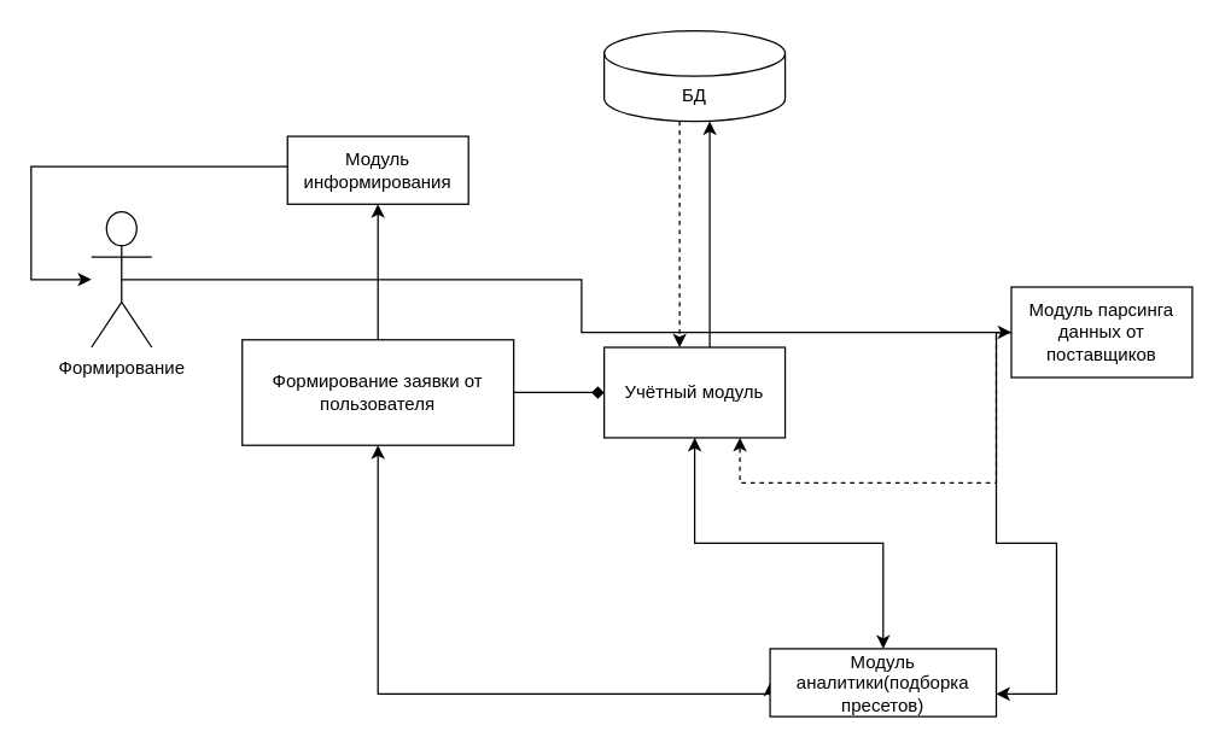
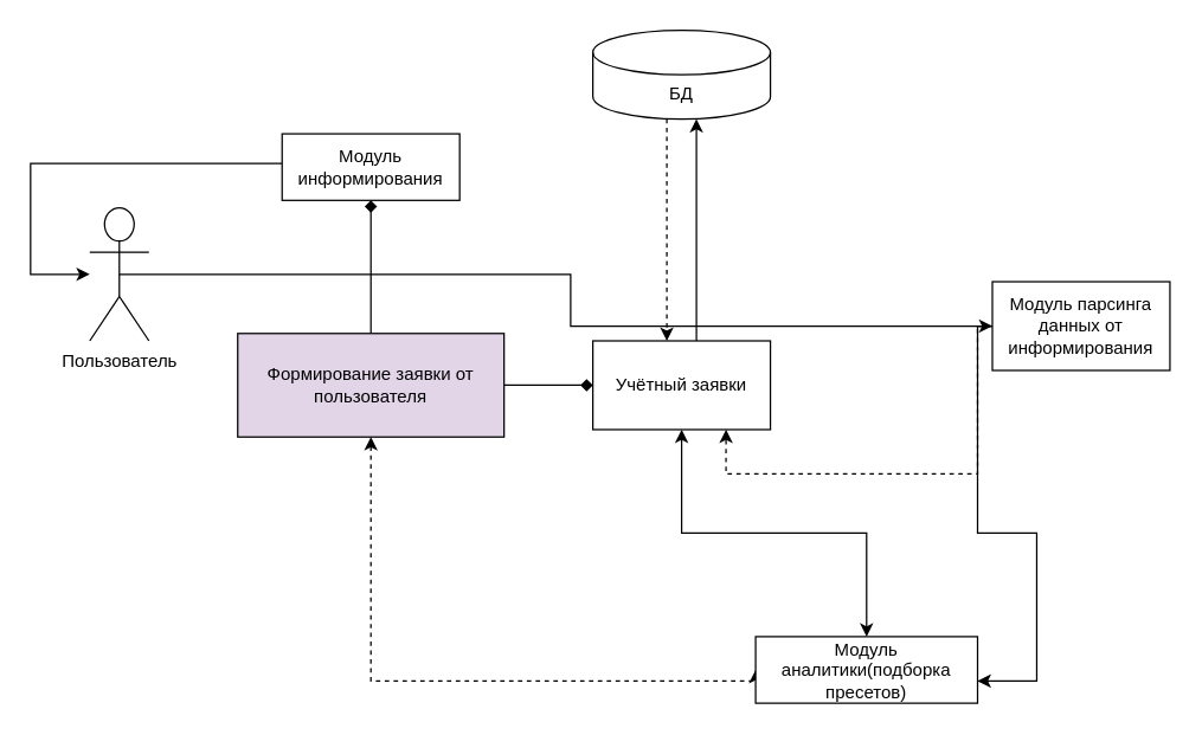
- <mxCell id="6" value="" style="edgeStyle=orthogonalEdgeStyle;rounded=0;orthogonalLoop=1;jettySize=auto;html=1;" edge="1" parent="1" source="7" target="18"><mxGeometry relative="1" as="geometry" /></mxCell>
+ <mxCell id="6" value="" style="edgeStyle=orthogonalEdgeStyle;rounded=0;orthogonalLoop=1;jettySize=auto;html=1;endArrow=diamond;" edge="1" parent="1" source="7" target="18"><mxGeometry relative="1" as="geometry" /></mxCell>
- <mxCell id="12" value="Модуль парсинга данных от поставщиков" style="whiteSpace=wrap;html=1;rounded=0;" vertex="1" parent="1"><mxGeometry x="670" y="190" width="120" height="60" as="geometry" /></mxCell>
+ <mxCell id="12" value="Модуль парсинга данных от информирования" style="whiteSpace=wrap;html=1;rounded=0;" vertex="1" parent="1"><mxGeometry x="670" y="190" width="120" height="60" as="geometry" /></mxCell>
- <mxCell id="3" value="Формирование" style="shape=umlActor;verticalLabelPosition=bottom;verticalAlign=top;html=1;outlineConnect=0;" vertex="1" parent="1"><mxGeometry x="60" y="140" width="40" height="90" as="geometry" /></mxCell>
+ <mxCell id="3" value="Пользователь" style="shape=umlActor;verticalLabelPosition=bottom;verticalAlign=top;html=1;outlineConnect=0;" vertex="1" parent="1"><mxGeometry x="60" y="140" width="40" height="90" as="geometry" /></mxCell>
- <mxCell id="7" value="Формирование заявки от пользователя" style="rounded=0;whiteSpace=wrap;html=1;" vertex="1" parent="1"><mxGeometry x="160" y="225" width="180" height="70" as="geometry" /></mxCell>
+ <mxCell id="7" value="Формирование заявки от пользователя" style="rounded=0;whiteSpace=wrap;html=1;fillColor=#e1d5e7;" vertex="1" parent="1"><mxGeometry x="160" y="225" width="180" height="70" as="geometry" /></mxCell>
- <mxCell id="9" value="Учётный модуль" style="rounded=0;whiteSpace=wrap;html=1;" vertex="1" parent="1"><mxGeometry x="400" y="230" width="120" height="60" as="geometry" /></mxCell>
+ <mxCell id="9" value="Учётный заявки" style="rounded=0;whiteSpace=wrap;html=1;" vertex="1" parent="1"><mxGeometry x="400" y="230" width="120" height="60" as="geometry" /></mxCell>
- <mxCell id="5" style="edgeStyle=orthogonalEdgeStyle;rounded=0;orthogonalLoop=1;jettySize=auto;html=1;entryX=0;entryY=0.5;entryDx=0;entryDy=0;exitX=0.5;exitY=1;exitDx=0;exitDy=0;startArrow=classic;startFill=1;" edge="1" parent="1" source="7" target="16"><mxGeometry relative="1" as="geometry"><mxPoint x="220" y="375" as="sourcePoint" /><mxPoint x="427.5" y="545" as="targetPoint" /><Array as="points"><mxPoint x="250" y="460" /></Array></mxGeometry></mxCell>
+ <mxCell id="5" style="edgeStyle=orthogonalEdgeStyle;rounded=0;orthogonalLoop=1;jettySize=auto;html=1;entryX=0;entryY=0.5;entryDx=0;entryDy=0;exitX=0.5;exitY=1;exitDx=0;exitDy=0;startArrow=classic;startFill=1;dashed=1;" edge="1" parent="1" source="7" target="16"><mxGeometry relative="1" as="geometry"><mxPoint x="220" y="375" as="sourcePoint" /><mxPoint x="427.5" y="545" as="targetPoint" /><Array as="points"><mxPoint x="250" y="460" /></Array></mxGeometry></mxCell>
